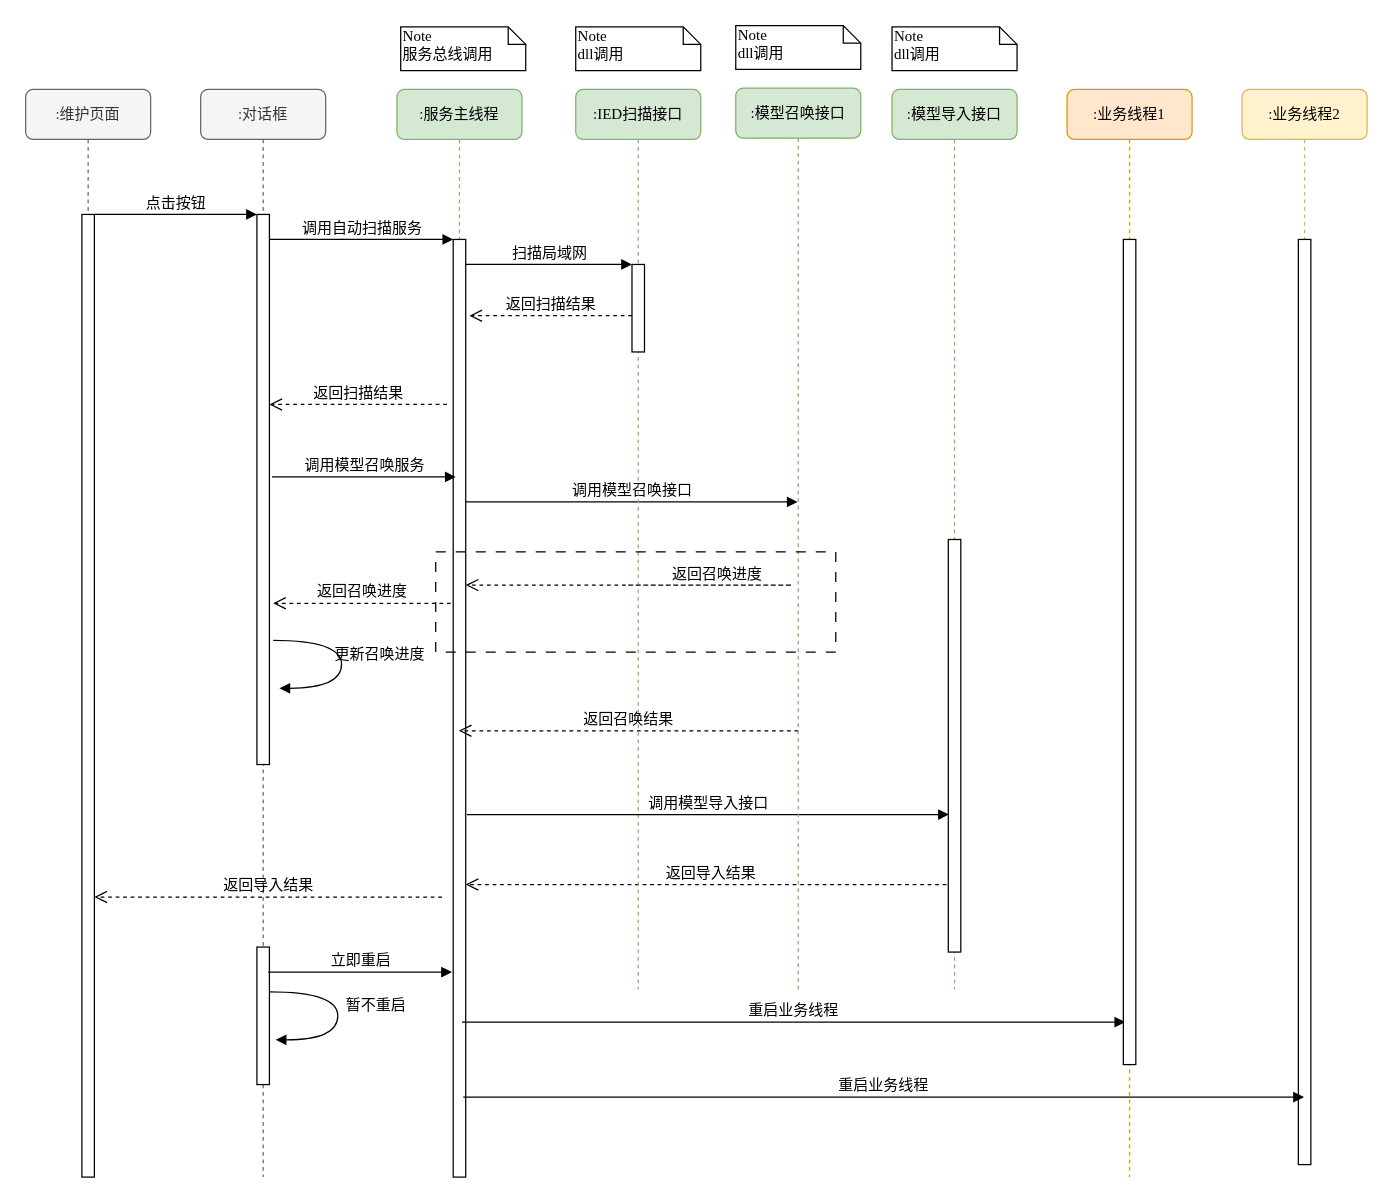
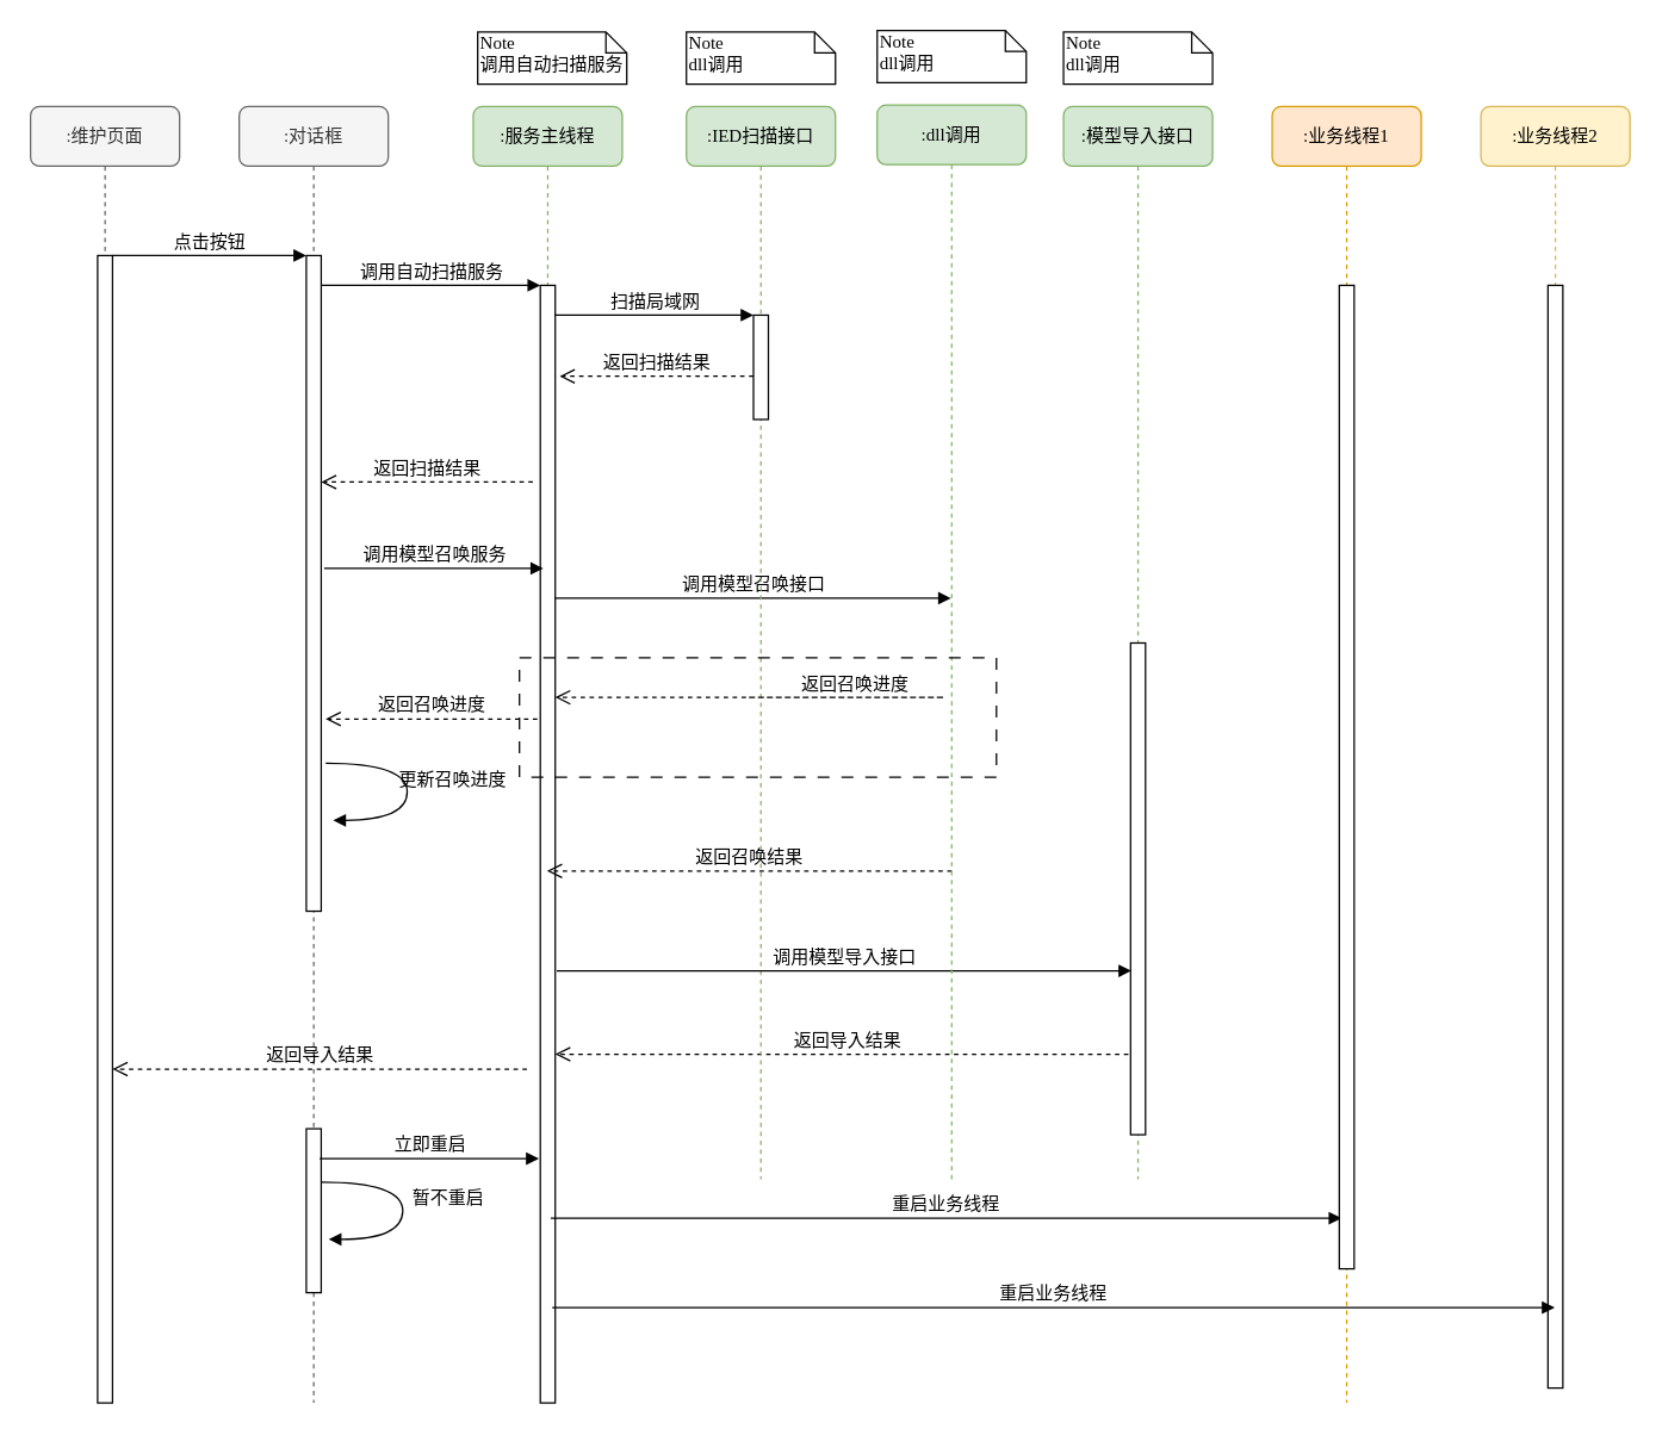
- <mxCell id="27" value="Note&lt;div&gt;服务总线调用&lt;/div&gt;" style="shape=note;whiteSpace=wrap;html=1;size=14;verticalAlign=top;align=left;spacingTop=-6;rounded=0;shadow=0;comic=0;labelBackgroundColor=none;strokeWidth=1;fontFamily=Verdana;fontSize=12" parent="1" vertex="1"><mxGeometry x="320" y="21" width="100" height="35" as="geometry" /></mxCell>
+ <mxCell id="27" value="Note&lt;div&gt;调用自动扫描服务&lt;/div&gt;" style="shape=note;whiteSpace=wrap;html=1;size=14;verticalAlign=top;align=left;spacingTop=-6;rounded=0;shadow=0;comic=0;labelBackgroundColor=none;strokeWidth=1;fontFamily=Verdana;fontSize=12" parent="1" vertex="1"><mxGeometry x="320" y="21" width="100" height="35" as="geometry" /></mxCell>
- <mxCell id="34" value=":模型召唤接口" style="shape=umlLifeline;perimeter=lifelinePerimeter;whiteSpace=wrap;html=1;container=1;collapsible=0;recursiveResize=0;outlineConnect=0;rounded=1;shadow=0;comic=0;labelBackgroundColor=none;strokeWidth=1;fontFamily=Verdana;fontSize=12;align=center;fillColor=#d5e8d4;strokeColor=#82b366;" parent="1" vertex="1"><mxGeometry x="588" y="70" width="100" height="721" as="geometry" /></mxCell>
+ <mxCell id="34" value=":dll调用" style="shape=umlLifeline;perimeter=lifelinePerimeter;whiteSpace=wrap;html=1;container=1;collapsible=0;recursiveResize=0;outlineConnect=0;rounded=1;shadow=0;comic=0;labelBackgroundColor=none;strokeWidth=1;fontFamily=Verdana;fontSize=12;align=center;fillColor=#d5e8d4;strokeColor=#82b366;" parent="1" vertex="1"><mxGeometry x="588" y="70" width="100" height="721" as="geometry" /></mxCell>
